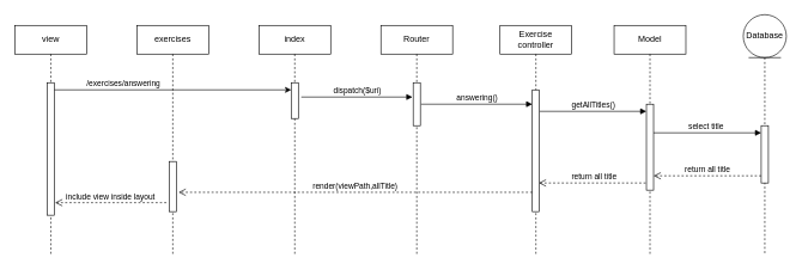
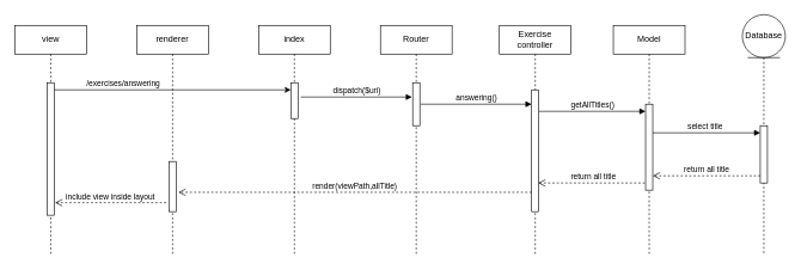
- <mxCell id="18" value="exercises" style="shape=umlLifeline;perimeter=lifelinePerimeter;whiteSpace=wrap;html=1;container=1;dropTarget=0;collapsible=0;recursiveResize=0;outlineConnect=0;portConstraint=eastwest;newEdgeStyle={&quot;curved&quot;:0,&quot;rounded&quot;:0};" vertex="1" parent="1"><mxGeometry x="190" y="35" width="100" height="320" as="geometry" /></mxCell>
+ <mxCell id="18" value="renderer" style="shape=umlLifeline;perimeter=lifelinePerimeter;whiteSpace=wrap;html=1;container=1;dropTarget=0;collapsible=0;recursiveResize=0;outlineConnect=0;portConstraint=eastwest;newEdgeStyle={&quot;curved&quot;:0,&quot;rounded&quot;:0};" vertex="1" parent="1"><mxGeometry x="190" y="35" width="100" height="320" as="geometry" /></mxCell>
